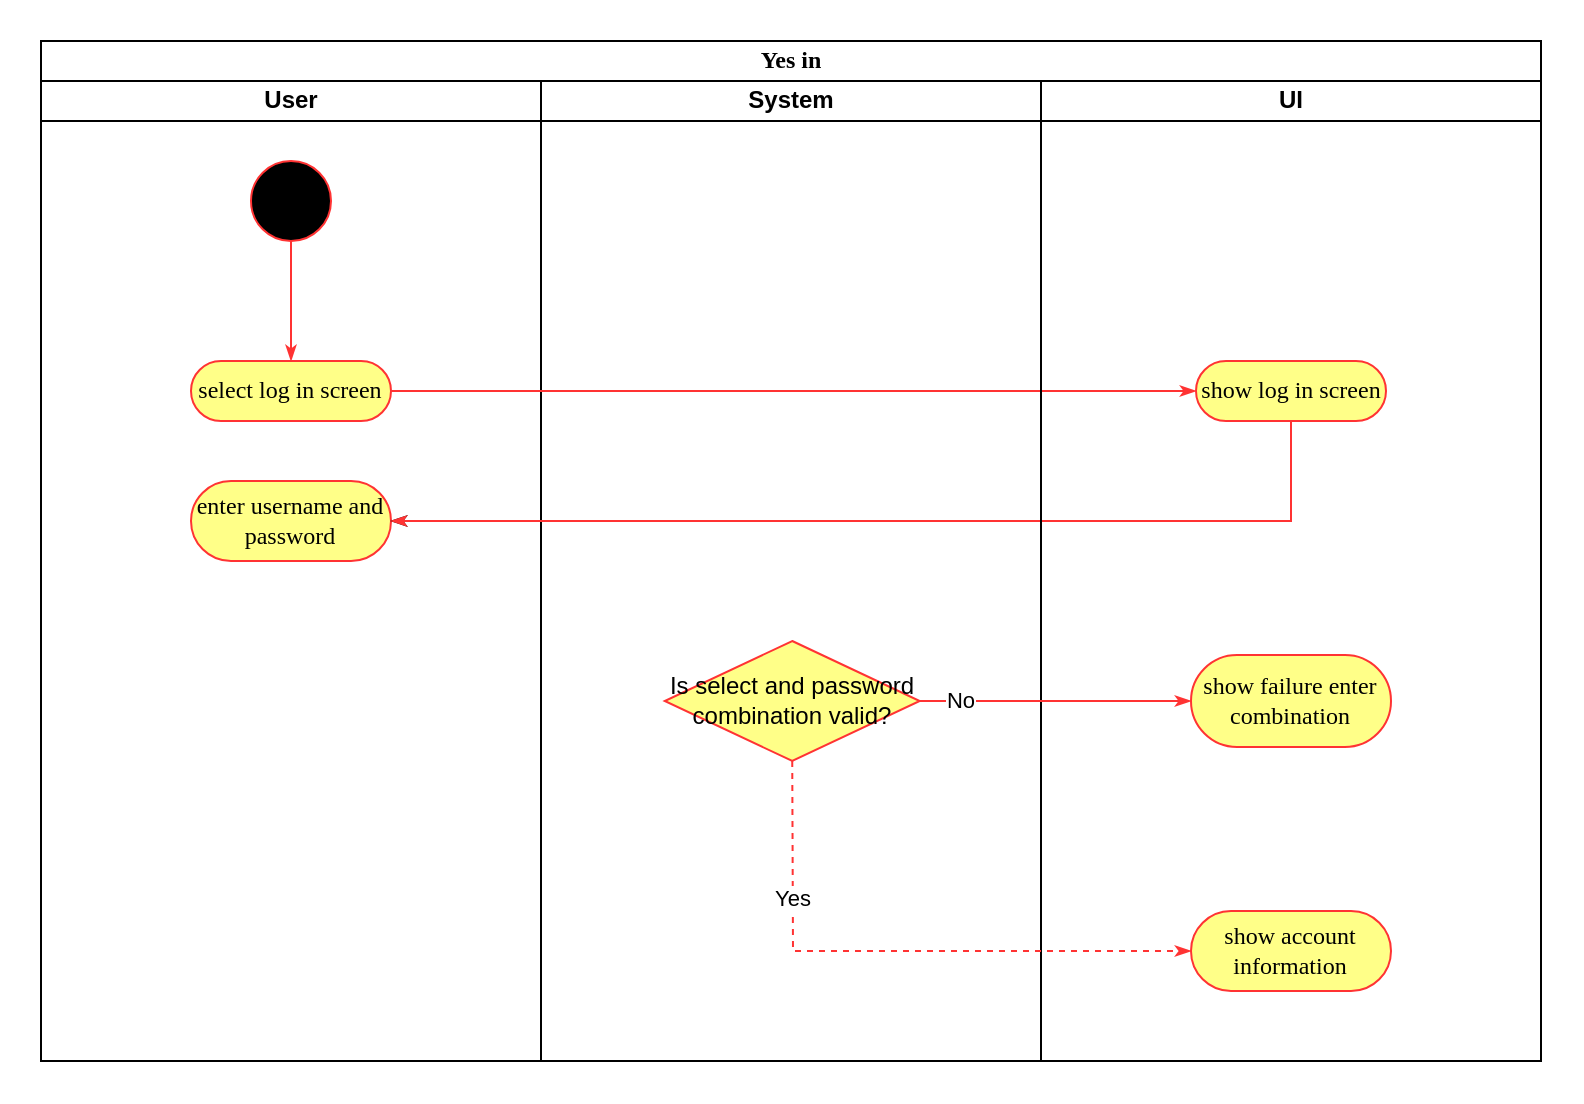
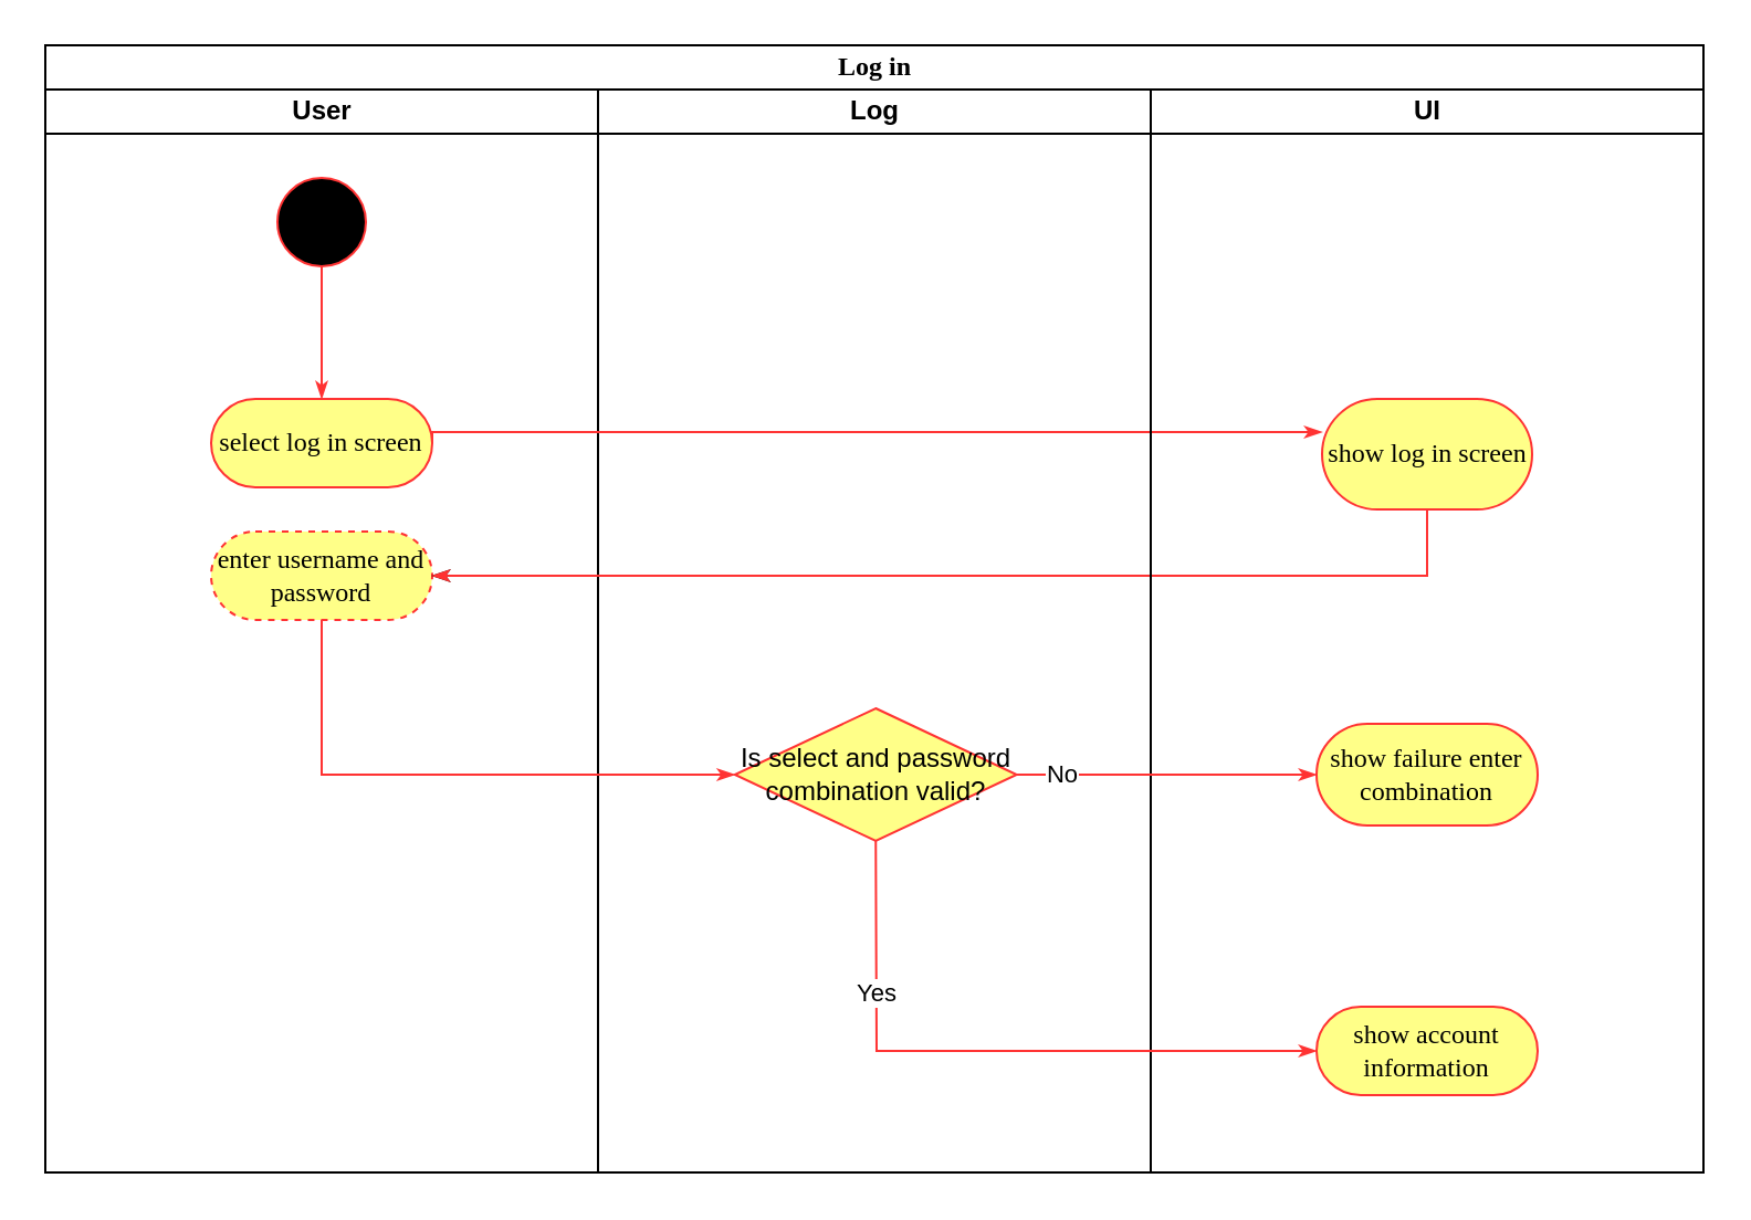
- <mxCell id="2" value="Yes in" style="swimlane;html=1;childLayout=stackLayout;startSize=20;rounded=0;shadow=0;comic=0;labelBackgroundColor=none;strokeWidth=1;fontFamily=Verdana;fontSize=12;align=center;" parent="1" vertex="1"><mxGeometry x="20" y="20" width="750" height="510" as="geometry" /></mxCell>
+ <mxCell id="2" value="Log in" style="swimlane;html=1;childLayout=stackLayout;startSize=20;rounded=0;shadow=0;comic=0;labelBackgroundColor=none;strokeWidth=1;fontFamily=Verdana;fontSize=12;align=center;" parent="1" vertex="1"><mxGeometry x="20" y="20" width="750" height="510" as="geometry" /></mxCell>
- <mxCell id="8" value="System" style="swimlane;html=1;startSize=20;" parent="2" vertex="1"><mxGeometry x="250" y="20" width="250" height="490" as="geometry" /></mxCell>
+ <mxCell id="8" value="Log" style="swimlane;html=1;startSize=20;" parent="2" vertex="1"><mxGeometry x="250" y="20" width="250" height="490" as="geometry" /></mxCell>
- <mxCell id="5" value="&lt;font color=&quot;#000000&quot;&gt;select log in screen&lt;/font&gt;" style="rounded=1;whiteSpace=wrap;html=1;shadow=0;comic=0;labelBackgroundColor=none;strokeWidth=1;fontFamily=Verdana;fontSize=12;align=center;arcSize=50;fillColor=#ffff88;strokeColor=#FF3333;" parent="3" vertex="1"><mxGeometry x="75" y="140" width="100" height="30" as="geometry" /></mxCell>
+ <mxCell id="5" value="&lt;font color=&quot;#000000&quot;&gt;select log in screen&lt;/font&gt;" style="rounded=1;whiteSpace=wrap;html=1;shadow=0;comic=0;labelBackgroundColor=none;strokeWidth=1;fontFamily=Verdana;fontSize=12;align=center;arcSize=50;fillColor=#ffff88;strokeColor=#FF3333;" parent="3" vertex="1"><mxGeometry x="75" y="140" width="100" height="40" as="geometry" /></mxCell>
- <mxCell id="15" value="&lt;font color=&quot;#000000&quot;&gt;show log in screen&lt;/font&gt;" style="rounded=1;whiteSpace=wrap;html=1;shadow=0;comic=0;labelBackgroundColor=none;strokeWidth=1;fontFamily=Verdana;fontSize=12;align=center;arcSize=50;fillColor=#ffff88;strokeColor=#FF3333;" parent="14" vertex="1"><mxGeometry x="77.5" y="140" width="95" height="30" as="geometry" /></mxCell>
+ <mxCell id="15" value="&lt;font color=&quot;#000000&quot;&gt;show log in screen&lt;/font&gt;" style="rounded=1;whiteSpace=wrap;html=1;shadow=0;comic=0;labelBackgroundColor=none;strokeWidth=1;fontFamily=Verdana;fontSize=12;align=center;arcSize=50;fillColor=#ffff88;strokeColor=#FF3333;" parent="14" vertex="1"><mxGeometry x="77.5" y="140" width="95" height="50" as="geometry" /></mxCell>
- <mxCell id="7" value="&lt;font color=&quot;#000000&quot;&gt;enter username and password&lt;/font&gt;" style="rounded=1;whiteSpace=wrap;html=1;shadow=0;comic=0;labelBackgroundColor=none;strokeWidth=1;fontFamily=Verdana;fontSize=12;align=center;arcSize=50;fillColor=#ffff88;strokeColor=#FF3333;" parent="3" vertex="1"><mxGeometry x="75" y="200" width="100" height="40" as="geometry" /></mxCell>
+ <mxCell id="7" value="&lt;font color=&quot;#000000&quot;&gt;enter username and password&lt;/font&gt;" style="rounded=1;whiteSpace=wrap;html=1;shadow=0;comic=0;labelBackgroundColor=none;strokeWidth=1;fontFamily=Verdana;fontSize=12;align=center;arcSize=50;fillColor=#ffff88;strokeColor=#FF3333;dashed=1;" parent="3" vertex="1"><mxGeometry x="75" y="200" width="100" height="40" as="geometry" /></mxCell>
+ <mxCell id="13" style="edgeStyle=none;rounded=0;html=1;labelBackgroundColor=none;startArrow=none;startFill=0;startSize=5;endArrow=classicThin;endFill=1;endSize=5;jettySize=auto;orthogonalLoop=1;strokeWidth=1;fontFamily=Verdana;fontSize=12;exitX=0.5;exitY=1;exitDx=0;exitDy=0;entryX=0;entryY=0.5;entryDx=0;entryDy=0;strokeColor=#FF3333;" parent="2" source="7" target="9" edge="1"><mxGeometry relative="1" as="geometry"><mxPoint x="125" y="330" as="targetPoint" /><Array as="points"><mxPoint x="125" y="330" /></Array></mxGeometry></mxCell>
- <mxCell id="20" style="edgeStyle=none;rounded=0;html=1;labelBackgroundColor=none;startArrow=none;startFill=0;startSize=5;endArrow=classicThin;endFill=1;endSize=5;jettySize=auto;orthogonalLoop=1;strokeWidth=1;fontFamily=Verdana;fontSize=12;exitX=0.5;exitY=1;exitDx=0;exitDy=0;entryX=0;entryY=0.5;entryDx=0;entryDy=0;strokeColor=#FF3333;dashed=1;" parent="2" source="9" target="17" edge="1"><mxGeometry relative="1" as="geometry"><mxPoint x="135" y="270" as="sourcePoint" /><mxPoint x="374.995" y="420" as="targetPoint" /><Array as="points"><mxPoint x="376" y="455" /></Array></mxGeometry></mxCell>
+ <mxCell id="20" style="edgeStyle=none;rounded=0;html=1;labelBackgroundColor=none;startArrow=none;startFill=0;startSize=5;endArrow=classicThin;endFill=1;endSize=5;jettySize=auto;orthogonalLoop=1;strokeWidth=1;fontFamily=Verdana;fontSize=12;exitX=0.5;exitY=1;exitDx=0;exitDy=0;entryX=0;entryY=0.5;entryDx=0;entryDy=0;strokeColor=#FF3333;" parent="2" source="9" target="17" edge="1"><mxGeometry relative="1" as="geometry"><mxPoint x="135" y="270" as="sourcePoint" /><mxPoint x="374.995" y="420" as="targetPoint" /><Array as="points"><mxPoint x="376" y="455" /></Array></mxGeometry></mxCell>
